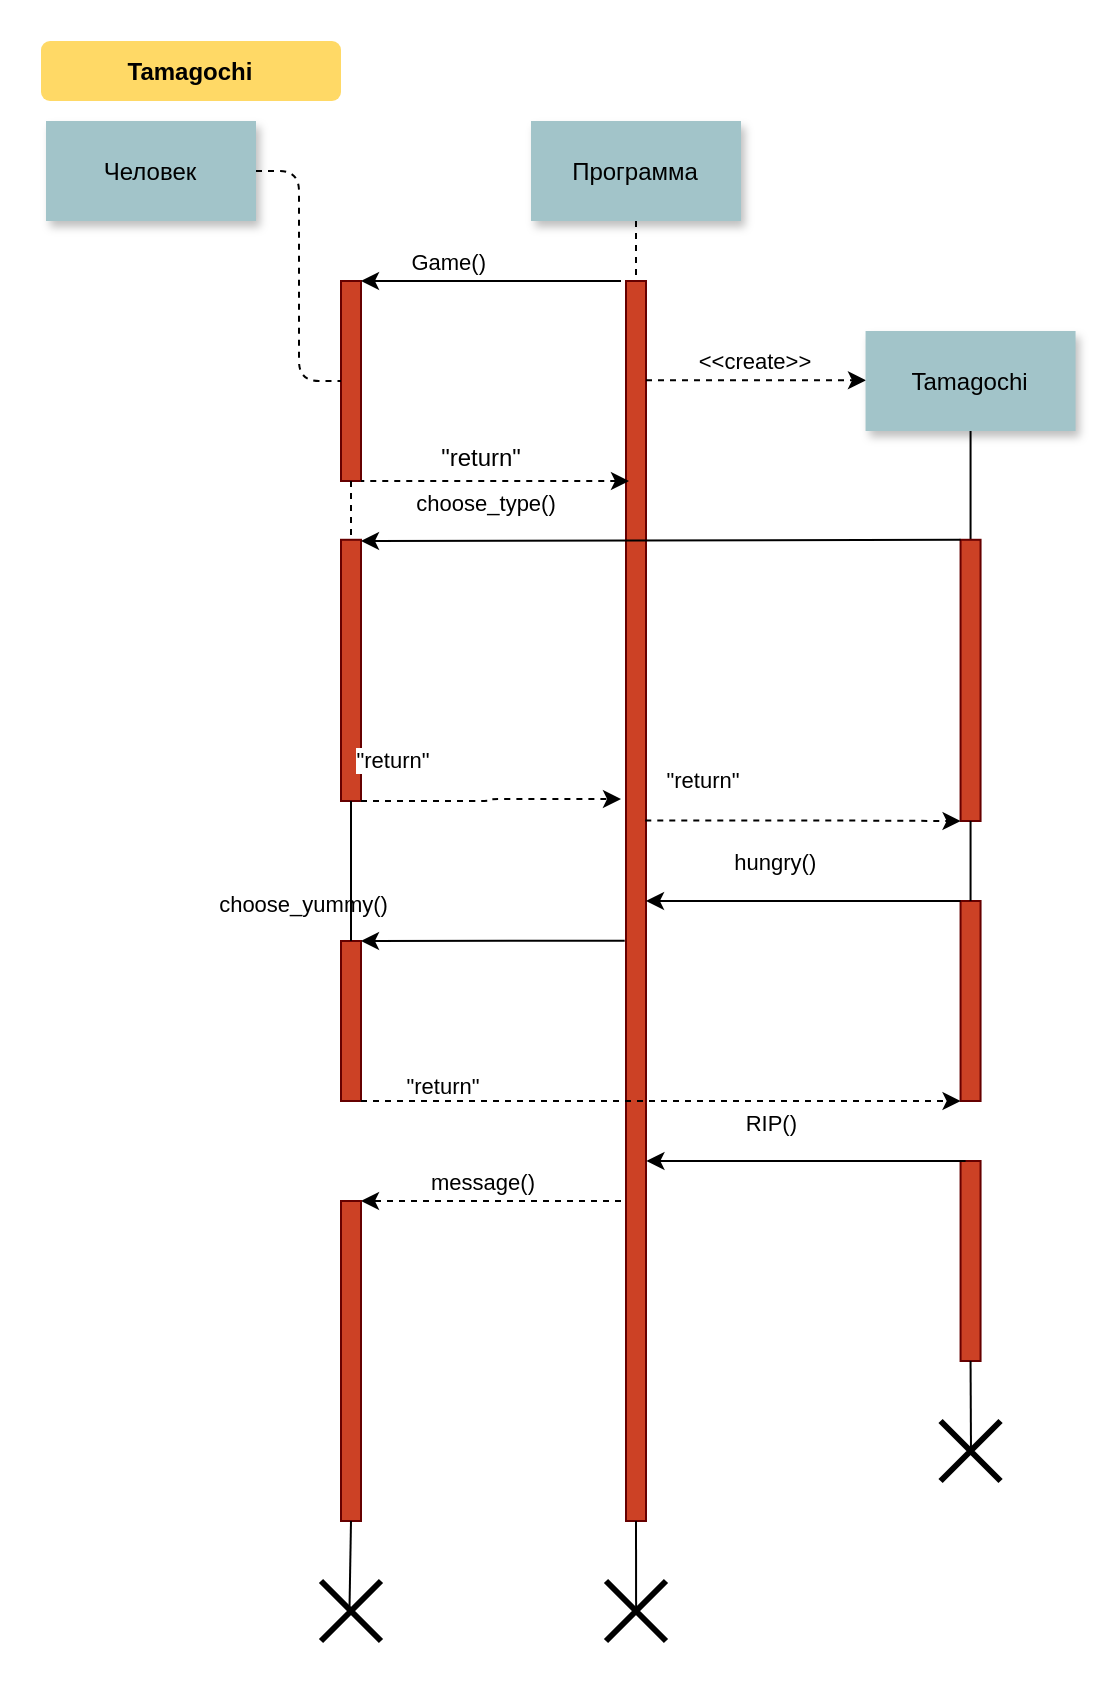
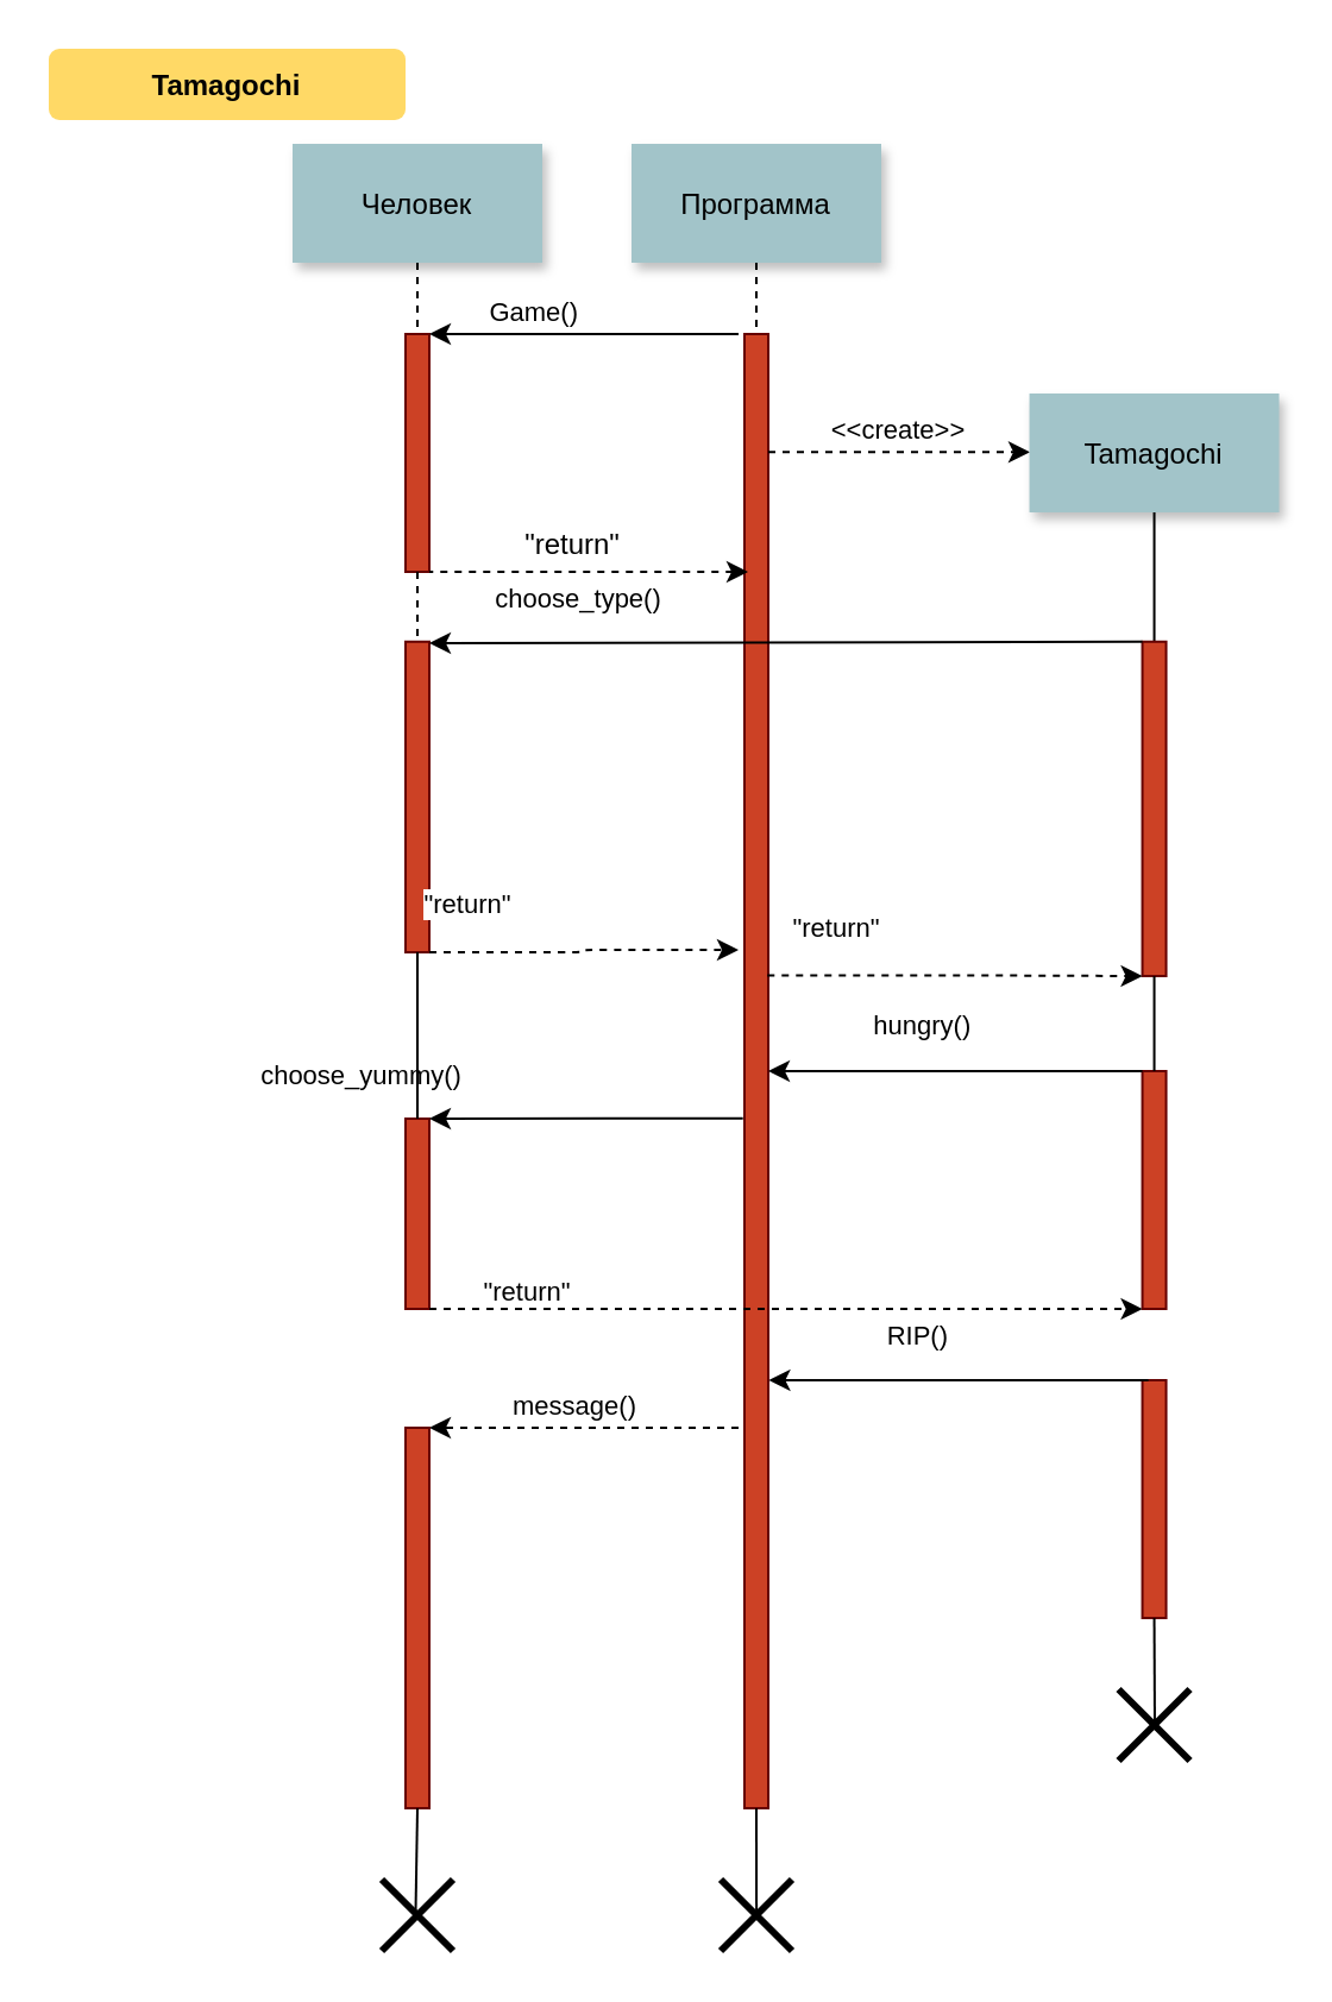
- <mxCell id="4" value="Человек" style="shadow=1;fillColor=#A2C4C9;strokeColor=none" parent="1" vertex="1"><mxGeometry x="22.5" y="60" width="105" height="50" as="geometry" /></mxCell>
+ <mxCell id="4" value="Человек" style="shadow=1;fillColor=#A2C4C9;strokeColor=none" parent="1" vertex="1"><mxGeometry x="122.5" y="60" width="105" height="50" as="geometry" /></mxCell>
